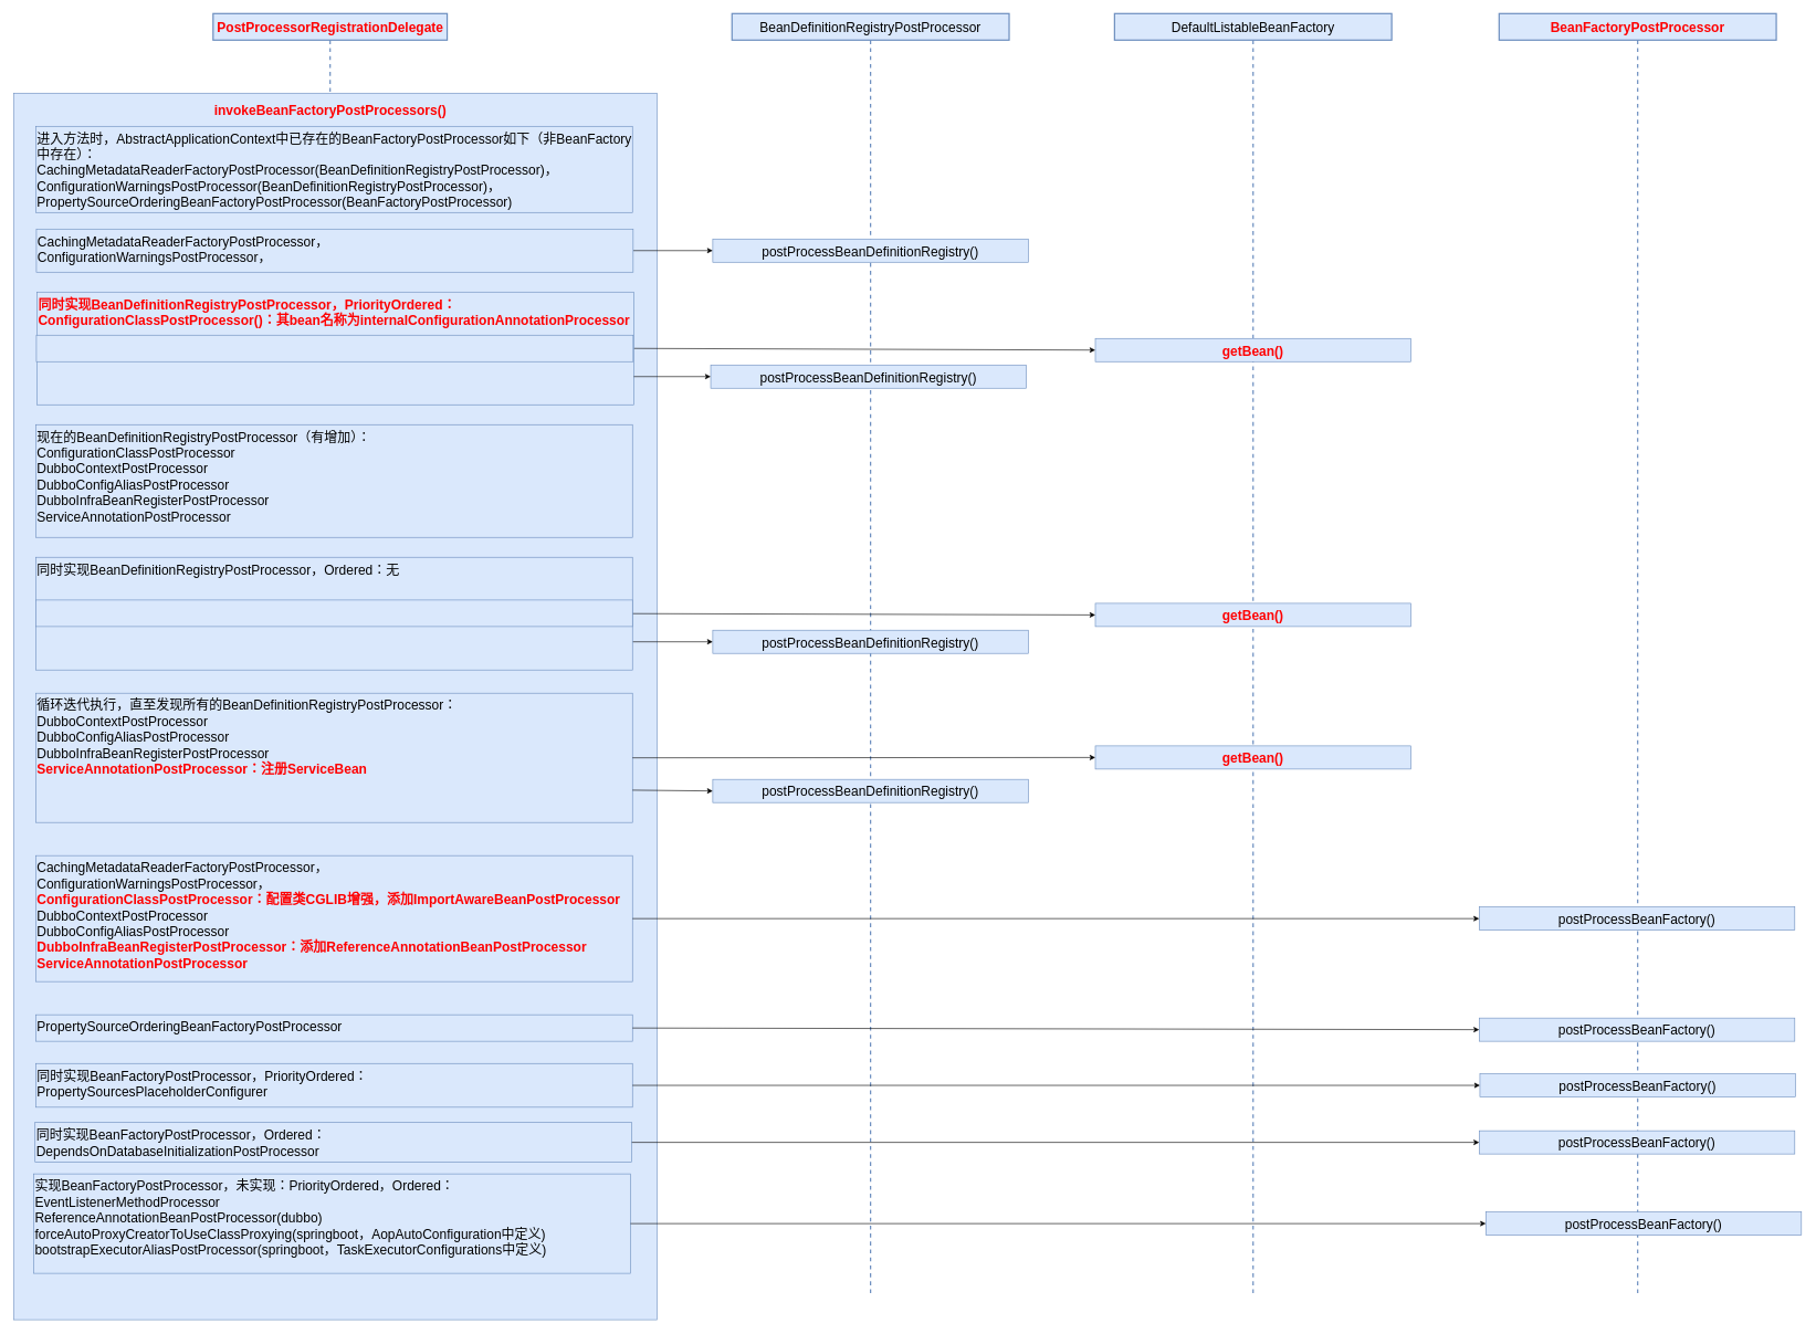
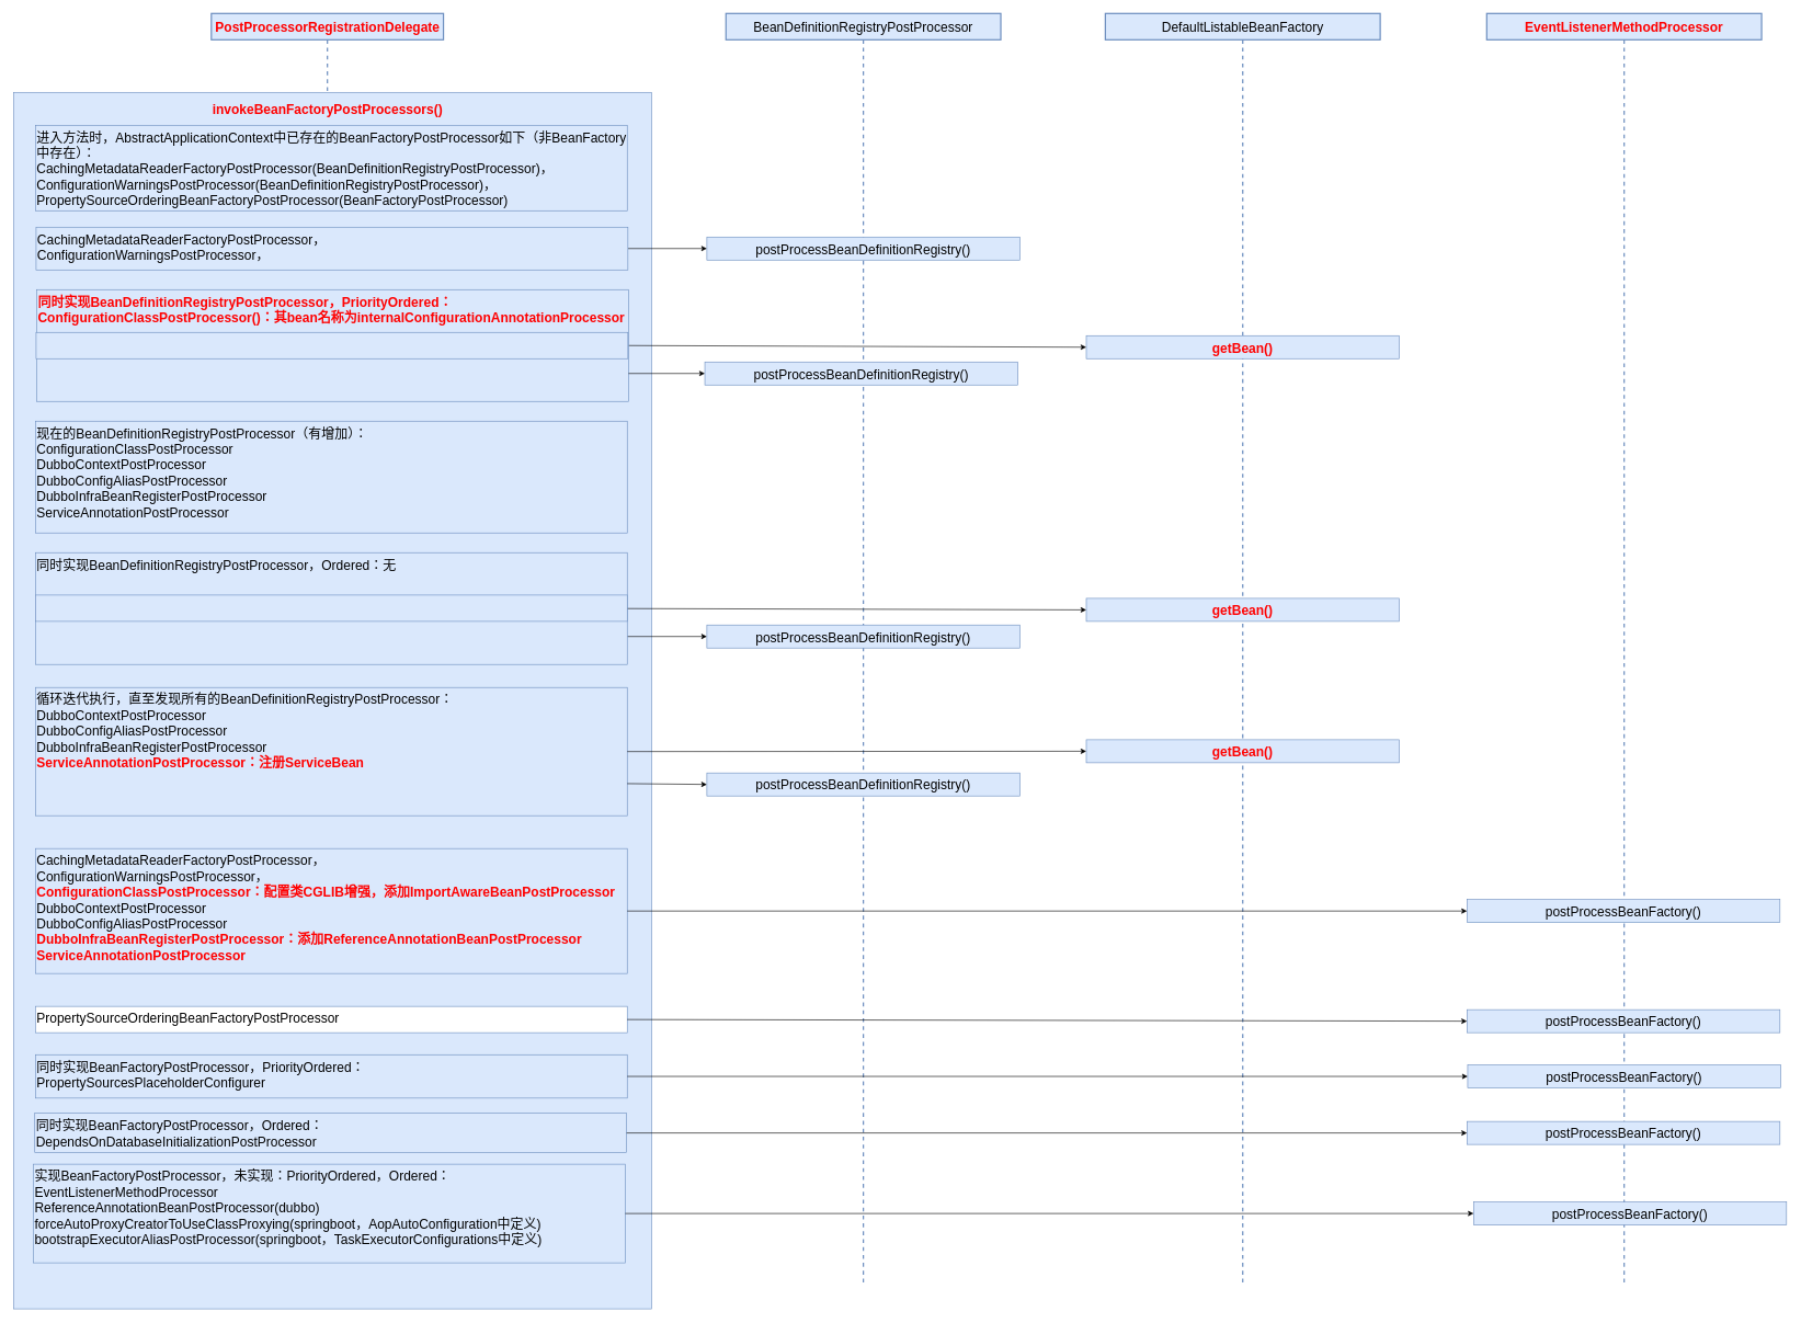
- <mxCell id="29" value="&lt;b&gt;&lt;font style=&quot;color: rgb(255, 0, 0);&quot;&gt;BeanFactoryPostProcessor&lt;/font&gt;&lt;/b&gt;" style="shape=umlLifeline;perimeter=lifelinePerimeter;whiteSpace=wrap;html=1;container=1;dropTarget=0;collapsible=0;recursiveResize=0;outlineConnect=0;portConstraint=eastwest;newEdgeStyle={&quot;curved&quot;:0,&quot;rounded&quot;:0};fontSize=20;fillColor=#dae8fc;strokeColor=#6c8ebf;strokeWidth=2;" parent="1" vertex="1"><mxGeometry x="2260" y="20" width="418" height="1930" as="geometry" /></mxCell>
+ <mxCell id="29" value="&lt;b&gt;&lt;font style=&quot;color: rgb(255, 0, 0);&quot;&gt;EventListenerMethodProcessor&lt;/font&gt;&lt;/b&gt;" style="shape=umlLifeline;perimeter=lifelinePerimeter;whiteSpace=wrap;html=1;container=1;dropTarget=0;collapsible=0;recursiveResize=0;outlineConnect=0;portConstraint=eastwest;newEdgeStyle={&quot;curved&quot;:0,&quot;rounded&quot;:0};fontSize=20;fillColor=#dae8fc;strokeColor=#6c8ebf;strokeWidth=2;" parent="1" vertex="1"><mxGeometry x="2260" y="20" width="418" height="1930" as="geometry" /></mxCell>
- <mxCell id="33" value="PropertySourceOrderingBeanFactoryPostProcessor" style="html=1;whiteSpace=wrap;fontSize=20;fillColor=#dae8fc;strokeColor=#6c8ebf;strokeWidth=1;align=left;verticalAlign=top;" parent="1" vertex="1"><mxGeometry x="53" y="1530" width="900" height="40" as="geometry" /></mxCell>
+ <mxCell id="33" value="PropertySourceOrderingBeanFactoryPostProcessor" style="html=1;whiteSpace=wrap;fontSize=20;fillColor=#ffffff;strokeColor=#6c8ebf;strokeWidth=1;align=left;verticalAlign=top;" parent="1" vertex="1"><mxGeometry x="53" y="1530" width="900" height="40" as="geometry" /></mxCell>
